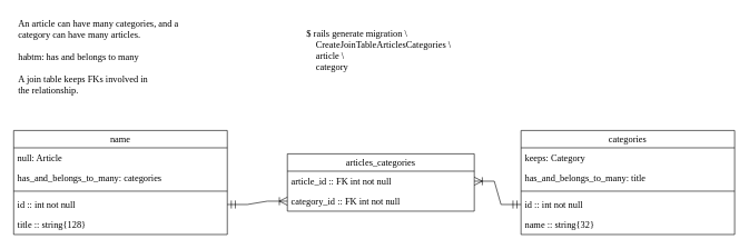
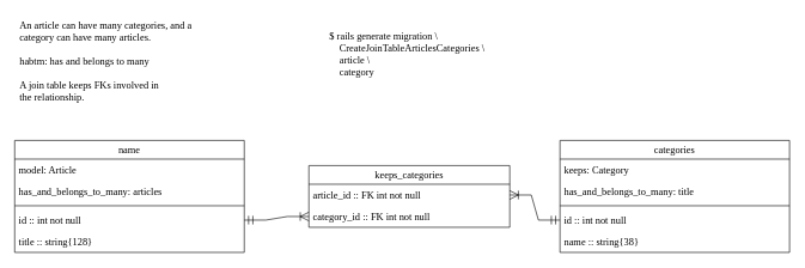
- <mxCell id="4" value="null: Article" style="text;strokeColor=none;fillColor=none;spacingLeft=4;spacingRight=4;overflow=hidden;rotatable=0;points=[[0,0.5],[1,0.5]];portConstraint=eastwest;fontSize=14;fontFamily=Source Code Pro;" vertex="1" parent="3"><mxGeometry y="26" width="320" height="30" as="geometry" /></mxCell>
+ <mxCell id="4" value="model: Article" style="text;strokeColor=none;fillColor=none;spacingLeft=4;spacingRight=4;overflow=hidden;rotatable=0;points=[[0,0.5],[1,0.5]];portConstraint=eastwest;fontSize=14;fontFamily=Source Code Pro;" vertex="1" parent="3"><mxGeometry y="26" width="320" height="30" as="geometry" /></mxCell>
- <mxCell id="15" value="articles_categories" style="swimlane;fontStyle=0;childLayout=stackLayout;horizontal=1;startSize=26;horizontalStack=0;resizeParent=1;resizeParentMax=0;resizeLast=0;collapsible=1;marginBottom=0;align=center;fontSize=14;fontFamily=Source Code Pro;" vertex="1" parent="1"><mxGeometry x="430" y="230" width="280" height="86" as="geometry" /></mxCell>
+ <mxCell id="15" value="keeps_categories" style="swimlane;fontStyle=0;childLayout=stackLayout;horizontal=1;startSize=26;horizontalStack=0;resizeParent=1;resizeParentMax=0;resizeLast=0;collapsible=1;marginBottom=0;align=center;fontSize=14;fontFamily=Source Code Pro;" vertex="1" parent="1"><mxGeometry x="430" y="230" width="280" height="86" as="geometry" /></mxCell>
- <mxCell id="5" value="has_and_belongs_to_many: categories" style="text;strokeColor=none;fillColor=none;spacingLeft=4;spacingRight=4;overflow=hidden;rotatable=0;points=[[0,0.5],[1,0.5]];portConstraint=eastwest;fontSize=14;fontFamily=Source Code Pro;" vertex="1" parent="3"><mxGeometry y="56" width="320" height="30" as="geometry" /></mxCell>
+ <mxCell id="5" value="has_and_belongs_to_many: articles" style="text;strokeColor=none;fillColor=none;spacingLeft=4;spacingRight=4;overflow=hidden;rotatable=0;points=[[0,0.5],[1,0.5]];portConstraint=eastwest;fontSize=14;fontFamily=Source Code Pro;" vertex="1" parent="3"><mxGeometry y="56" width="320" height="30" as="geometry" /></mxCell>
- <mxCell id="14" value="name :: string{32}" style="text;strokeColor=none;fillColor=none;spacingLeft=4;spacingRight=4;overflow=hidden;rotatable=0;points=[[0,0.5],[1,0.5]];portConstraint=eastwest;fontSize=14;fontFamily=Source Code Pro;" vertex="1" parent="9"><mxGeometry y="126" width="320" height="30" as="geometry" /></mxCell>
+ <mxCell id="14" value="name :: string{38}" style="text;strokeColor=none;fillColor=none;spacingLeft=4;spacingRight=4;overflow=hidden;rotatable=0;points=[[0,0.5],[1,0.5]];portConstraint=eastwest;fontSize=14;fontFamily=Source Code Pro;" vertex="1" parent="9"><mxGeometry y="126" width="320" height="30" as="geometry" /></mxCell>
